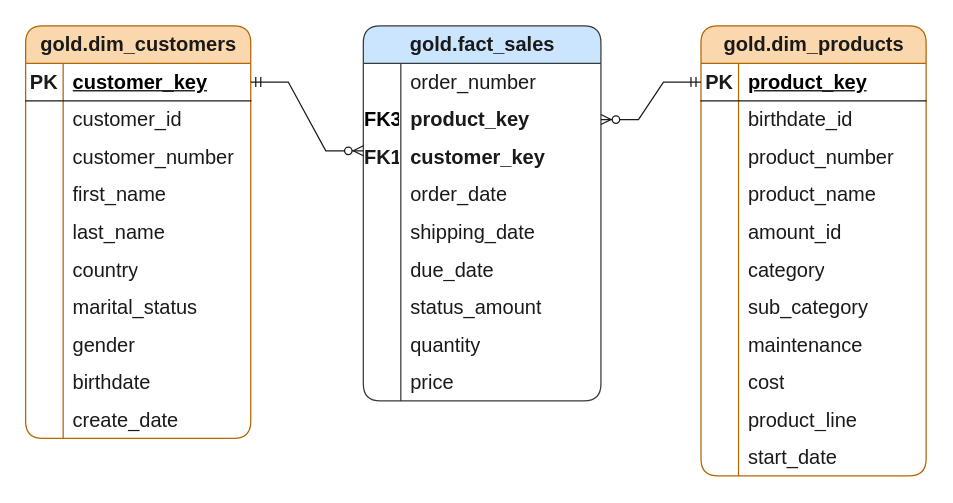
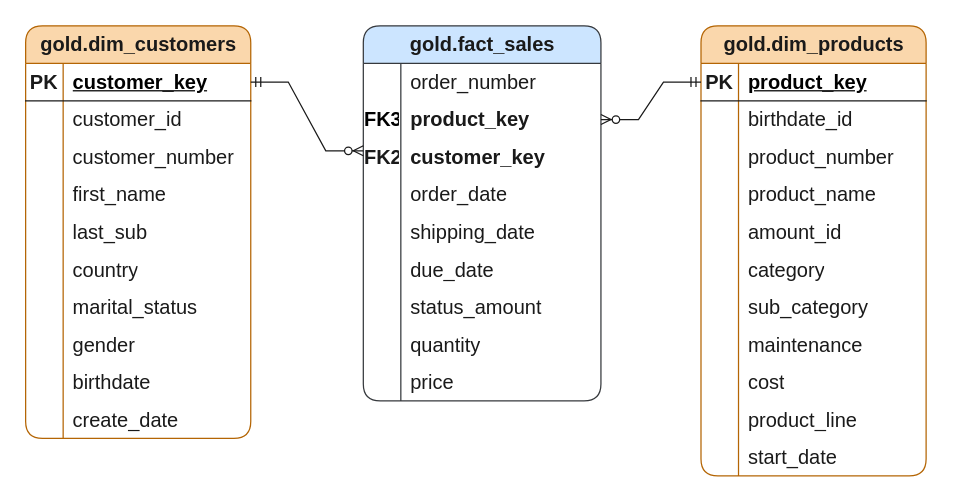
- <mxCell id="41" value="&lt;font style=&quot;color: rgb(26, 26, 26);&quot;&gt;&lt;b&gt;FK1&lt;/b&gt;&lt;/font&gt;" style="shape=partialRectangle;connectable=0;fillColor=none;top=0;left=0;bottom=0;right=0;editable=1;overflow=hidden;whiteSpace=wrap;html=1;fontSize=16;" parent="40" vertex="1"><mxGeometry width="30" height="30" as="geometry"><mxRectangle width="30" height="30" as="alternateBounds" /></mxGeometry></mxCell>
+ <mxCell id="41" value="&lt;font style=&quot;color: rgb(26, 26, 26);&quot;&gt;&lt;b&gt;FK2&lt;/b&gt;&lt;/font&gt;" style="shape=partialRectangle;connectable=0;fillColor=none;top=0;left=0;bottom=0;right=0;editable=1;overflow=hidden;whiteSpace=wrap;html=1;fontSize=16;" parent="40" vertex="1"><mxGeometry width="30" height="30" as="geometry"><mxRectangle width="30" height="30" as="alternateBounds" /></mxGeometry></mxCell>
- <mxCell id="17" value="&lt;font style=&quot;color: rgb(26, 26, 26);&quot;&gt;last_name&lt;/font&gt;" style="shape=partialRectangle;connectable=0;fillColor=none;top=0;left=0;bottom=0;right=0;align=left;spacingLeft=6;overflow=hidden;whiteSpace=wrap;html=1;strokeColor=#1A1A1A;fontSize=16;" parent="15" vertex="1"><mxGeometry x="30" width="150" height="30" as="geometry"><mxRectangle width="150" height="30" as="alternateBounds" /></mxGeometry></mxCell>
+ <mxCell id="17" value="&lt;font style=&quot;color: rgb(26, 26, 26);&quot;&gt;last_sub&lt;/font&gt;" style="shape=partialRectangle;connectable=0;fillColor=none;top=0;left=0;bottom=0;right=0;align=left;spacingLeft=6;overflow=hidden;whiteSpace=wrap;html=1;strokeColor=#1A1A1A;fontSize=16;" parent="15" vertex="1"><mxGeometry x="30" width="150" height="30" as="geometry"><mxRectangle width="150" height="30" as="alternateBounds" /></mxGeometry></mxCell>
